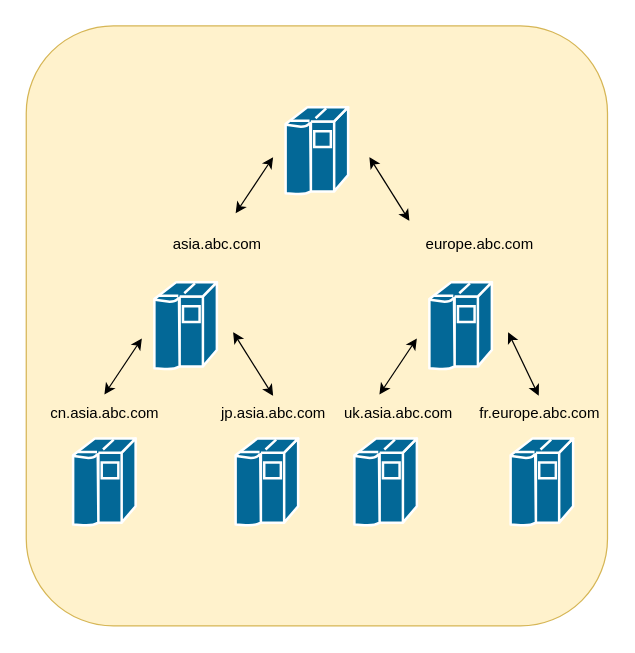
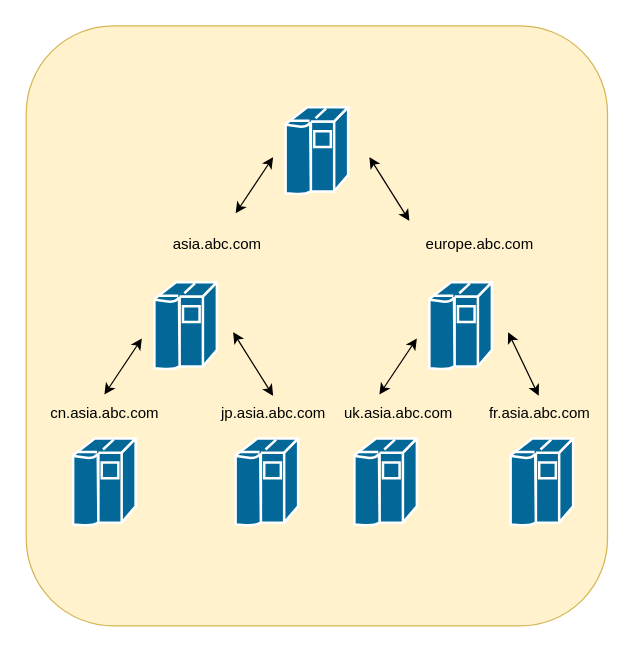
- <mxCell id="18" value="fr.europe.abc.com" style="text;html=1;align=center;verticalAlign=middle;resizable=0;points=[];autosize=1;" parent="1" vertex="1"><mxGeometry x="375.5" y="320" width="110" height="20" as="geometry" /></mxCell>
+ <mxCell id="18" value="fr.asia.abc.com" style="text;html=1;align=center;verticalAlign=middle;resizable=0;points=[];autosize=1;" parent="1" vertex="1"><mxGeometry x="375.5" y="320" width="110" height="20" as="geometry" /></mxCell>
